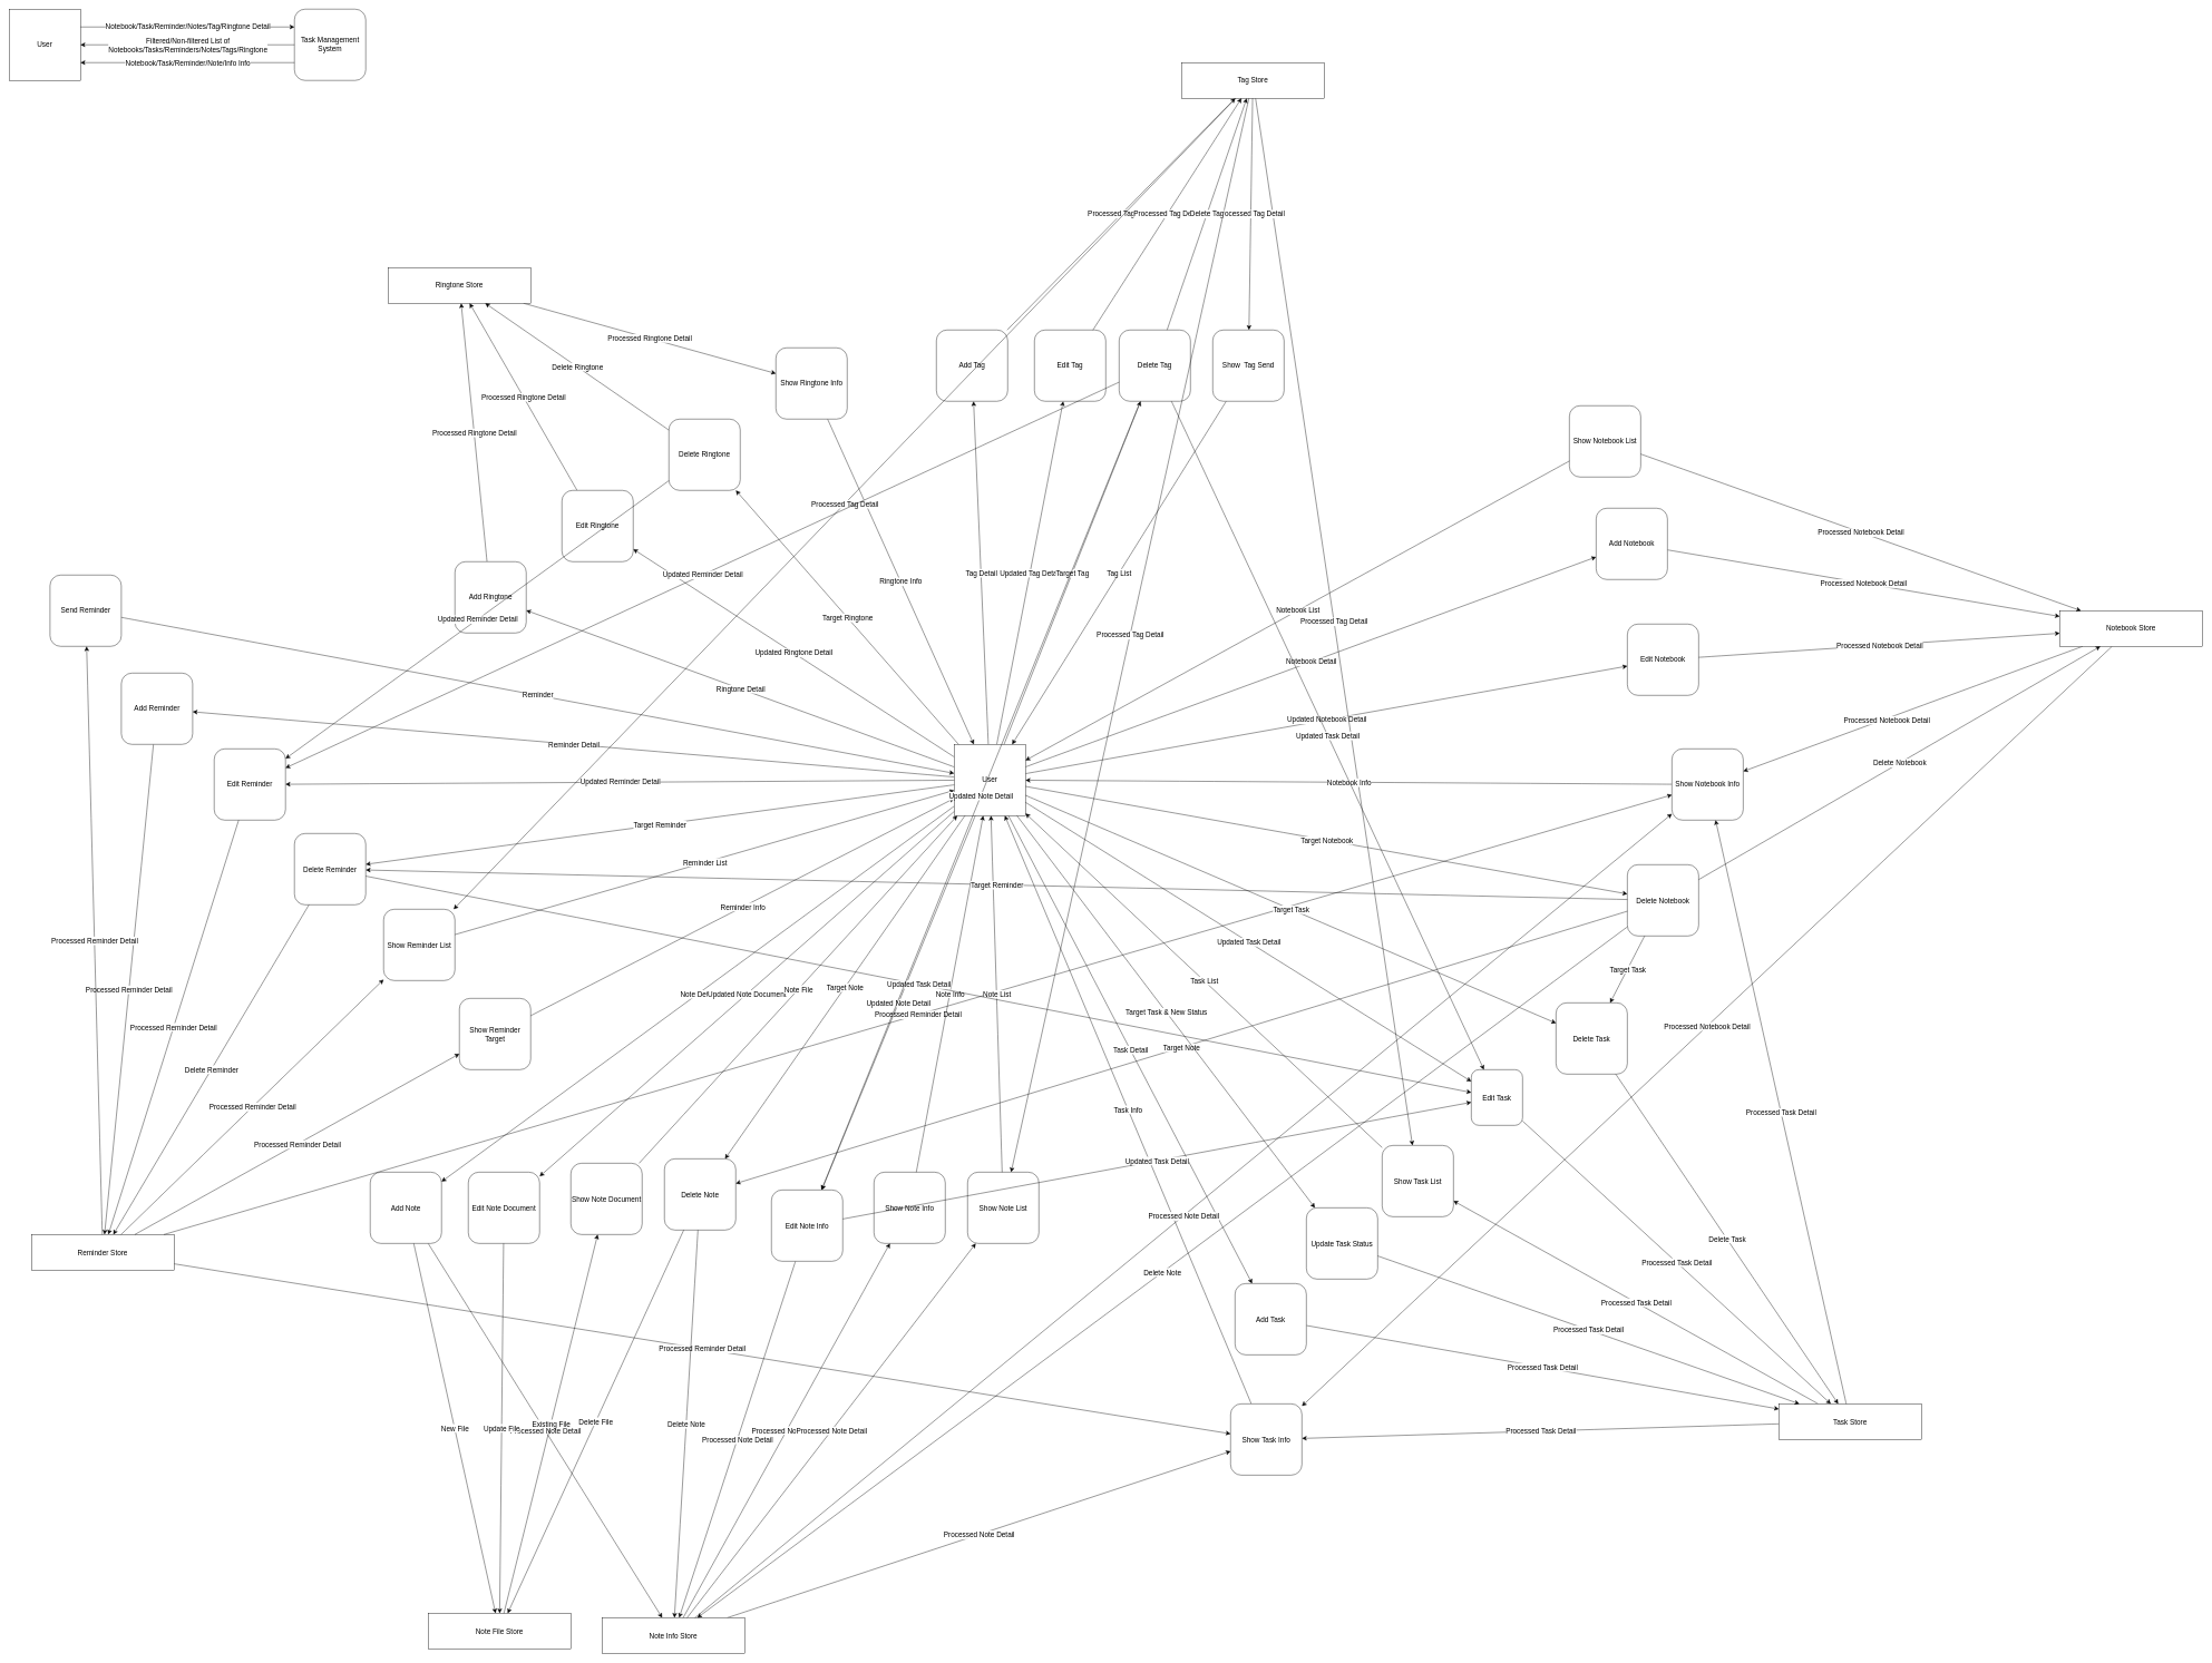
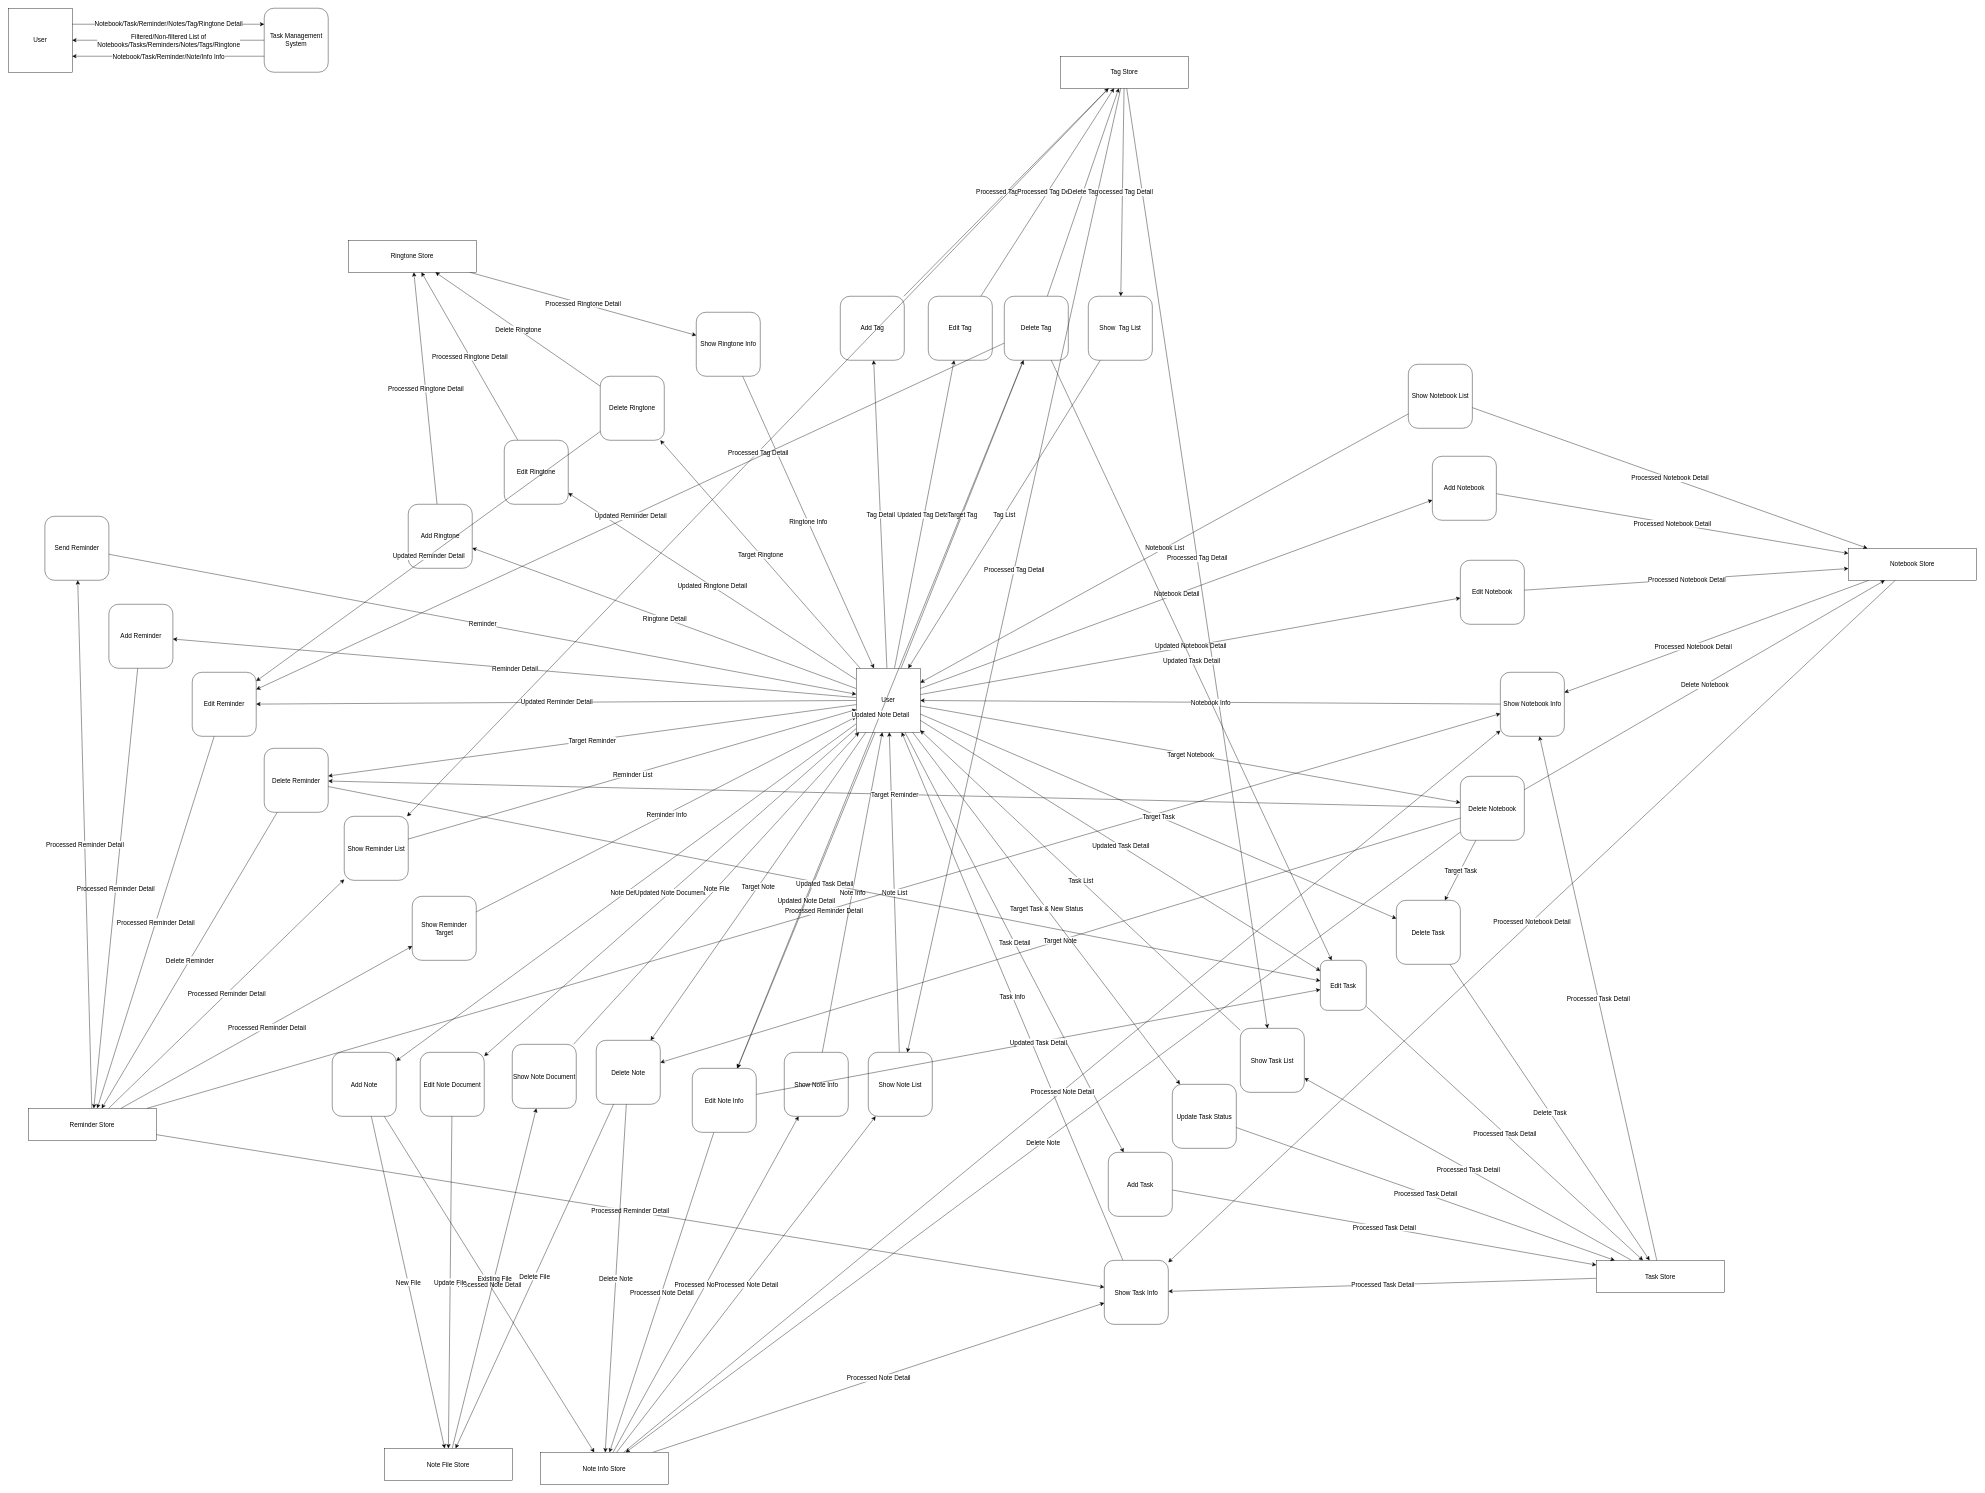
- <mxCell id="88" value="Show&amp;nbsp; Tag Send" style="whiteSpace=wrap;html=1;fontSize=16;imageAspect=1;absoluteArcSize=0;rounded=1;" vertex="1" parent="1"><mxGeometry x="2720" y="740" width="160" height="160" as="geometry" /></mxCell>
+ <mxCell id="88" value="Show&amp;nbsp; Tag List" style="whiteSpace=wrap;html=1;fontSize=16;imageAspect=1;absoluteArcSize=0;rounded=1;" vertex="1" parent="1"><mxGeometry x="2720" y="740" width="160" height="160" as="geometry" /></mxCell>
